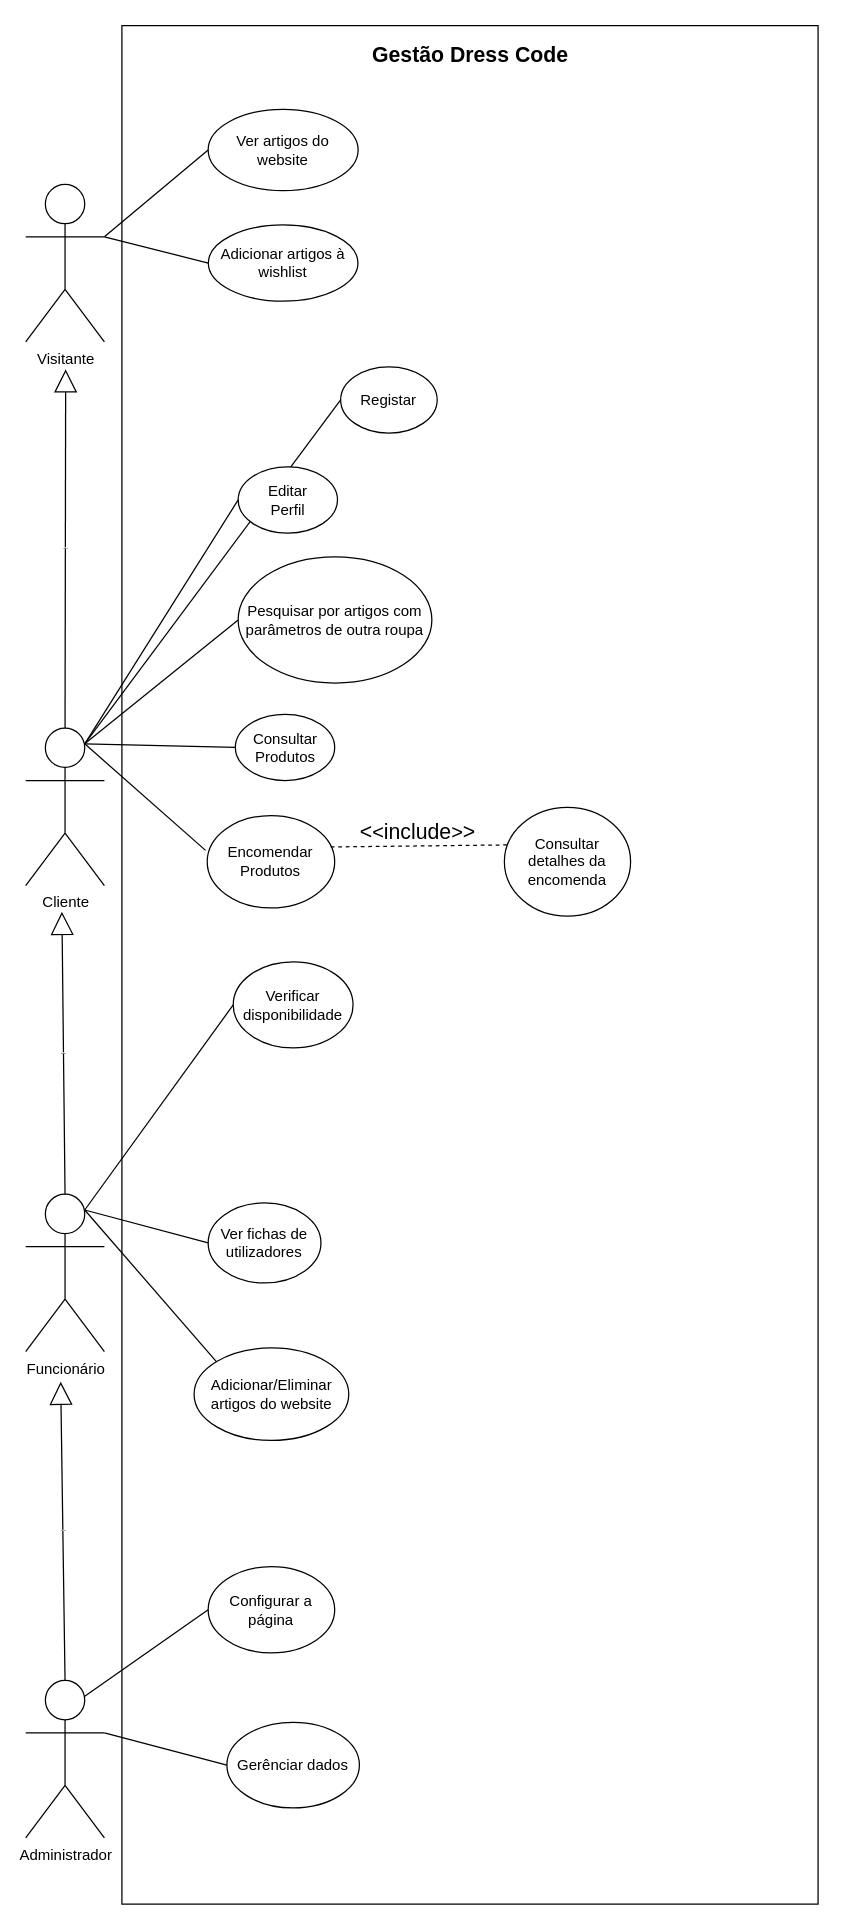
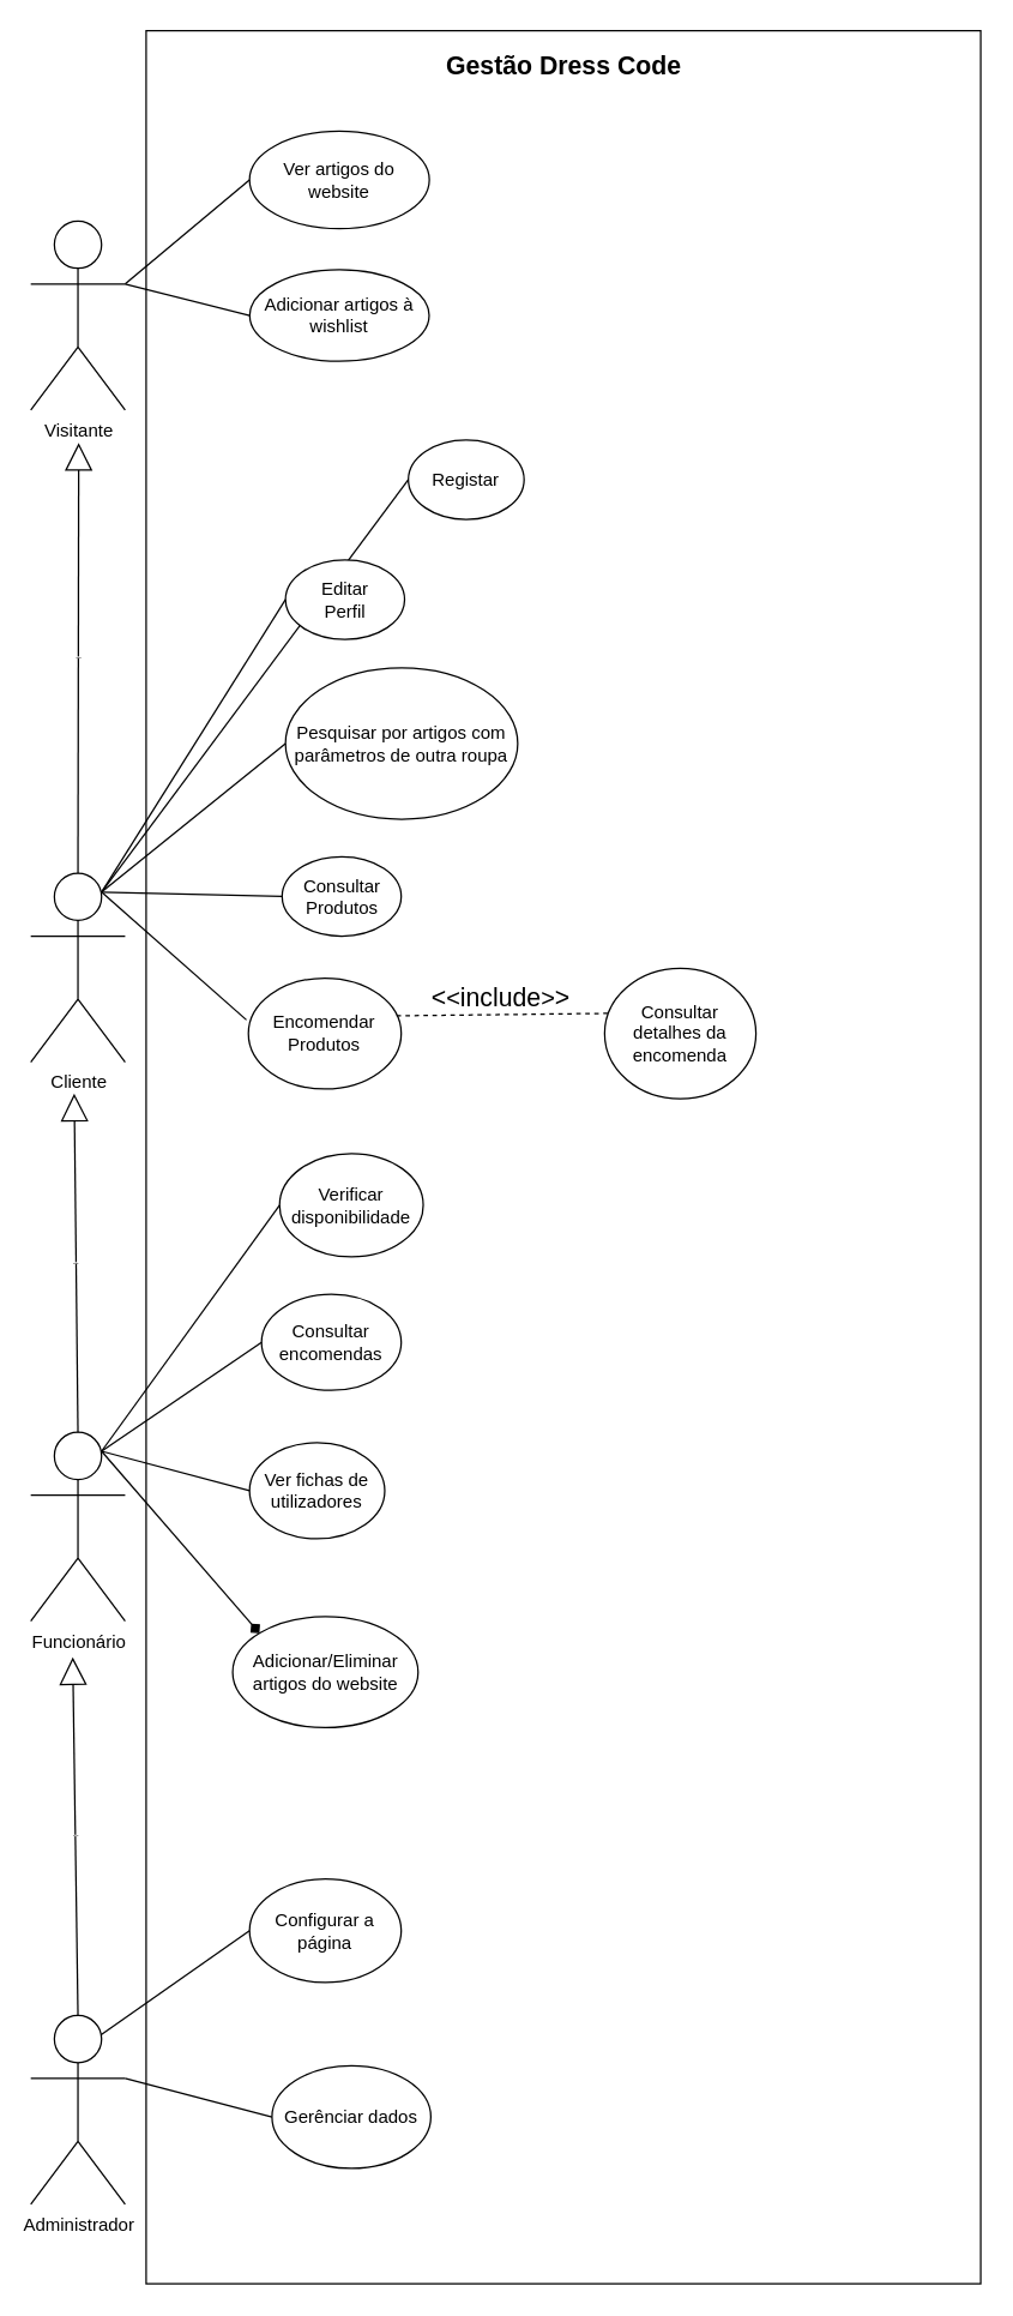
+ <mxCell id="23" value="Consultar encomendas" style="ellipse;whiteSpace=wrap;html=1;" parent="1" vertex="1"><mxGeometry x="174" y="863" width="93.25" height="64" as="geometry" /></mxCell>
+ <mxCell id="24" value="" style="endArrow=none;html=1;exitX=0.75;exitY=0.1;exitDx=0;exitDy=0;exitPerimeter=0;entryX=0;entryY=0.5;entryDx=0;entryDy=0;" parent="1" source="3" target="23" edge="1"><mxGeometry width="50" height="50" relative="1" as="geometry"><mxPoint x="382" y="957.02" as="sourcePoint" /><mxPoint x="432" y="907.02" as="targetPoint" /></mxGeometry></mxCell>
- <mxCell id="28" value="" style="endArrow=none;html=1;entryX=0;entryY=0;entryDx=0;entryDy=0;exitX=0.75;exitY=0.1;exitDx=0;exitDy=0;exitPerimeter=0;" parent="1" source="3" target="27" edge="1"><mxGeometry width="50" height="50" relative="1" as="geometry"><mxPoint x="89" y="1045.02" as="sourcePoint" /><mxPoint x="139" y="995.02" as="targetPoint" /></mxGeometry></mxCell>
+ <mxCell id="28" value="" style="endArrow=diamond;html=1;entryX=0;entryY=0;entryDx=0;entryDy=0;exitX=0.75;exitY=0.1;exitDx=0;exitDy=0;exitPerimeter=0;" parent="1" source="3" target="27" edge="1"><mxGeometry width="50" height="50" relative="1" as="geometry"><mxPoint x="89" y="1045.02" as="sourcePoint" /><mxPoint x="139" y="995.02" as="targetPoint" /></mxGeometry></mxCell>
